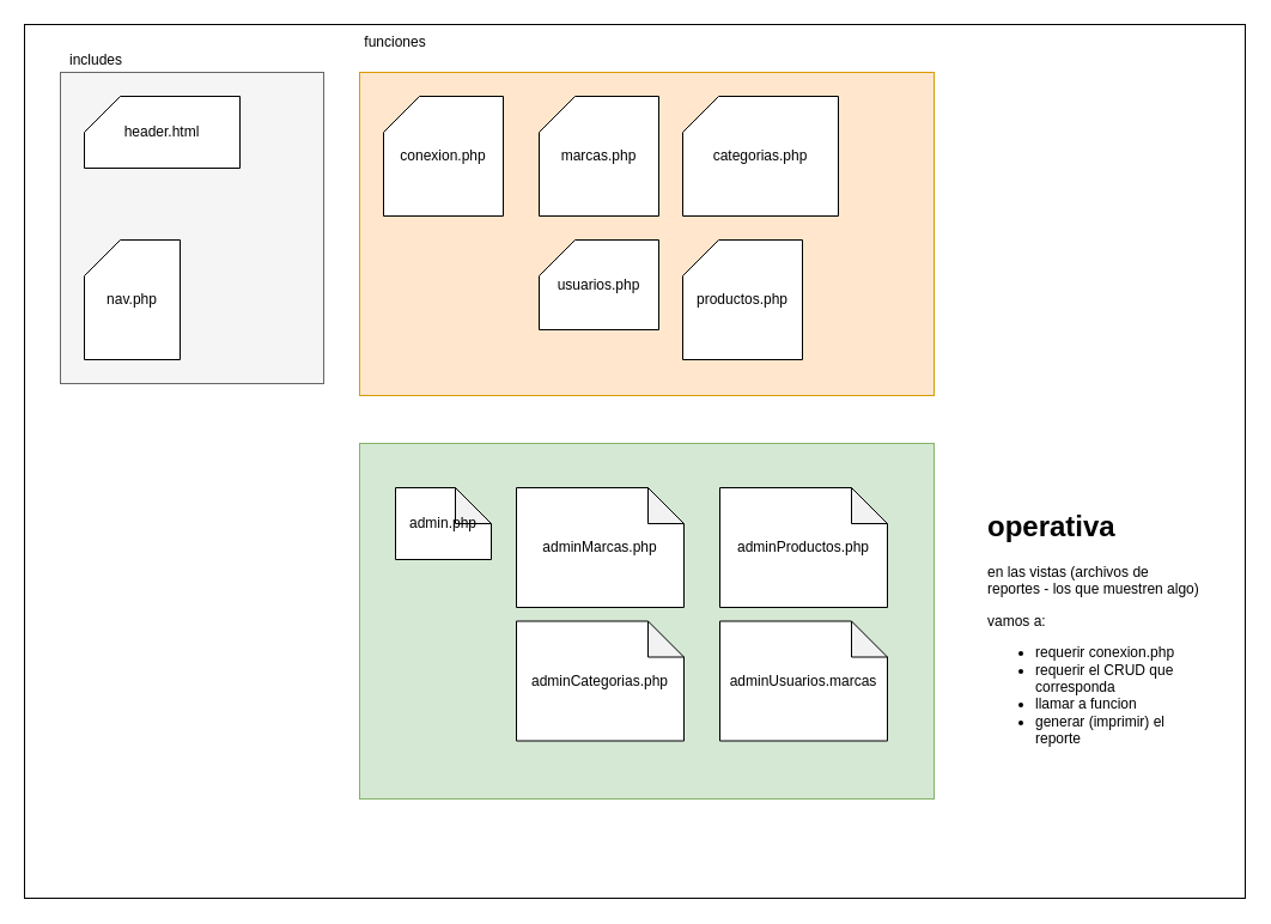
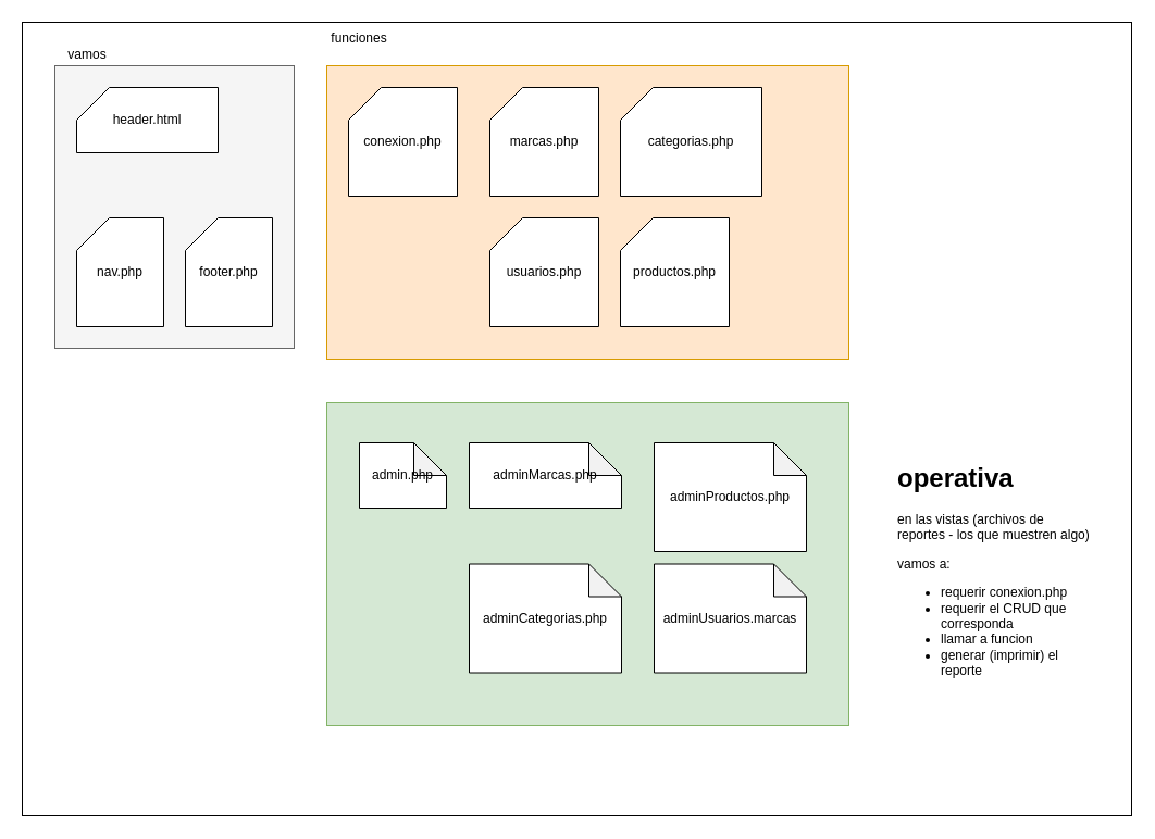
- <mxCell id="4" value="includes" style="text;html=1;strokeColor=none;fillColor=none;align=center;verticalAlign=middle;whiteSpace=wrap;rounded=0;" vertex="1" parent="1"><mxGeometry x="60" y="40" width="40" height="20" as="geometry" /></mxCell>
+ <mxCell id="4" value="vamos" style="text;html=1;strokeColor=none;fillColor=none;align=center;verticalAlign=middle;whiteSpace=wrap;rounded=0;" vertex="1" parent="1"><mxGeometry x="60" y="40" width="40" height="20" as="geometry" /></mxCell>
- <mxCell id="19" value="usuarios.php" style="shape=card;whiteSpace=wrap;html=1;" vertex="1" parent="1"><mxGeometry x="450" y="200" width="100" height="75" as="geometry" /></mxCell>
+ <mxCell id="19" value="usuarios.php" style="shape=card;whiteSpace=wrap;html=1;" vertex="1" parent="1"><mxGeometry x="450" y="200" width="100" height="100" as="geometry" /></mxCell>
+ <mxCell id="7" value="footer.php" style="shape=card;whiteSpace=wrap;html=1;" vertex="1" parent="1"><mxGeometry x="170" y="200" width="80" height="100" as="geometry" /></mxCell>
- <mxCell id="10" value="adminMarcas.php" style="shape=note;whiteSpace=wrap;html=1;backgroundOutline=1;darkOpacity=0.05;" vertex="1" parent="1"><mxGeometry x="431" y="407" width="140" height="100" as="geometry" /></mxCell>
+ <mxCell id="10" value="adminMarcas.php" style="shape=note;whiteSpace=wrap;html=1;backgroundOutline=1;darkOpacity=0.05;" vertex="1" parent="1"><mxGeometry x="431" y="407" width="140" height="60" as="geometry" /></mxCell>
